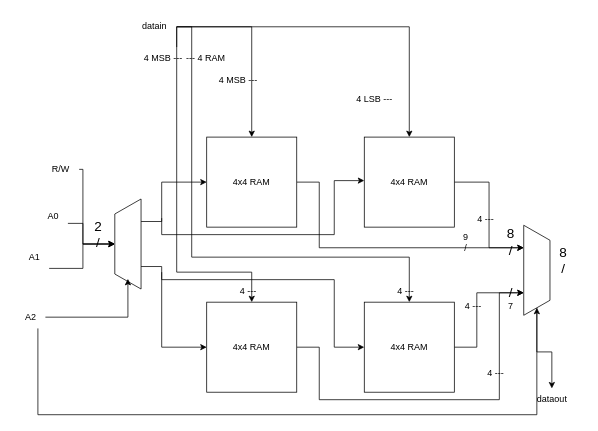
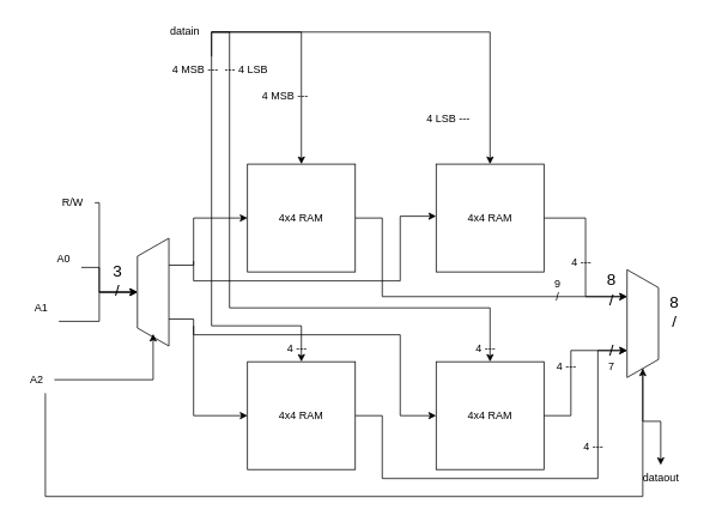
- <mxCell id="30" value="&amp;nbsp; &amp;nbsp; &amp;nbsp; &amp;nbsp; --- 4 RAM" style="text;html=1;align=center;verticalAlign=middle;resizable=0;points=[];autosize=1;strokeColor=none;fillColor=none;" vertex="1" parent="1"><mxGeometry x="210" y="62" width="100" height="30" as="geometry" /></mxCell>
+ <mxCell id="30" value="&amp;nbsp; &amp;nbsp; &amp;nbsp; &amp;nbsp; --- 4 LSB" style="text;html=1;align=center;verticalAlign=middle;resizable=0;points=[];autosize=1;strokeColor=none;fillColor=none;" vertex="1" parent="1"><mxGeometry x="210" y="62" width="100" height="30" as="geometry" /></mxCell>
- <mxCell id="28" value="&lt;font style=&quot;font-size: 18px;&quot;&gt;2&lt;br&gt;/&lt;/font&gt;" style="text;html=1;align=center;verticalAlign=middle;resizable=0;points=[];autosize=1;strokeColor=none;fillColor=none;" vertex="1" parent="1"><mxGeometry x="115" y="282" width="30" height="60" as="geometry" /></mxCell>
+ <mxCell id="28" value="&lt;font style=&quot;font-size: 18px;&quot;&gt;3&lt;br&gt;/&lt;/font&gt;" style="text;html=1;align=center;verticalAlign=middle;resizable=0;points=[];autosize=1;strokeColor=none;fillColor=none;" vertex="1" parent="1"><mxGeometry x="115" y="282" width="30" height="60" as="geometry" /></mxCell>
